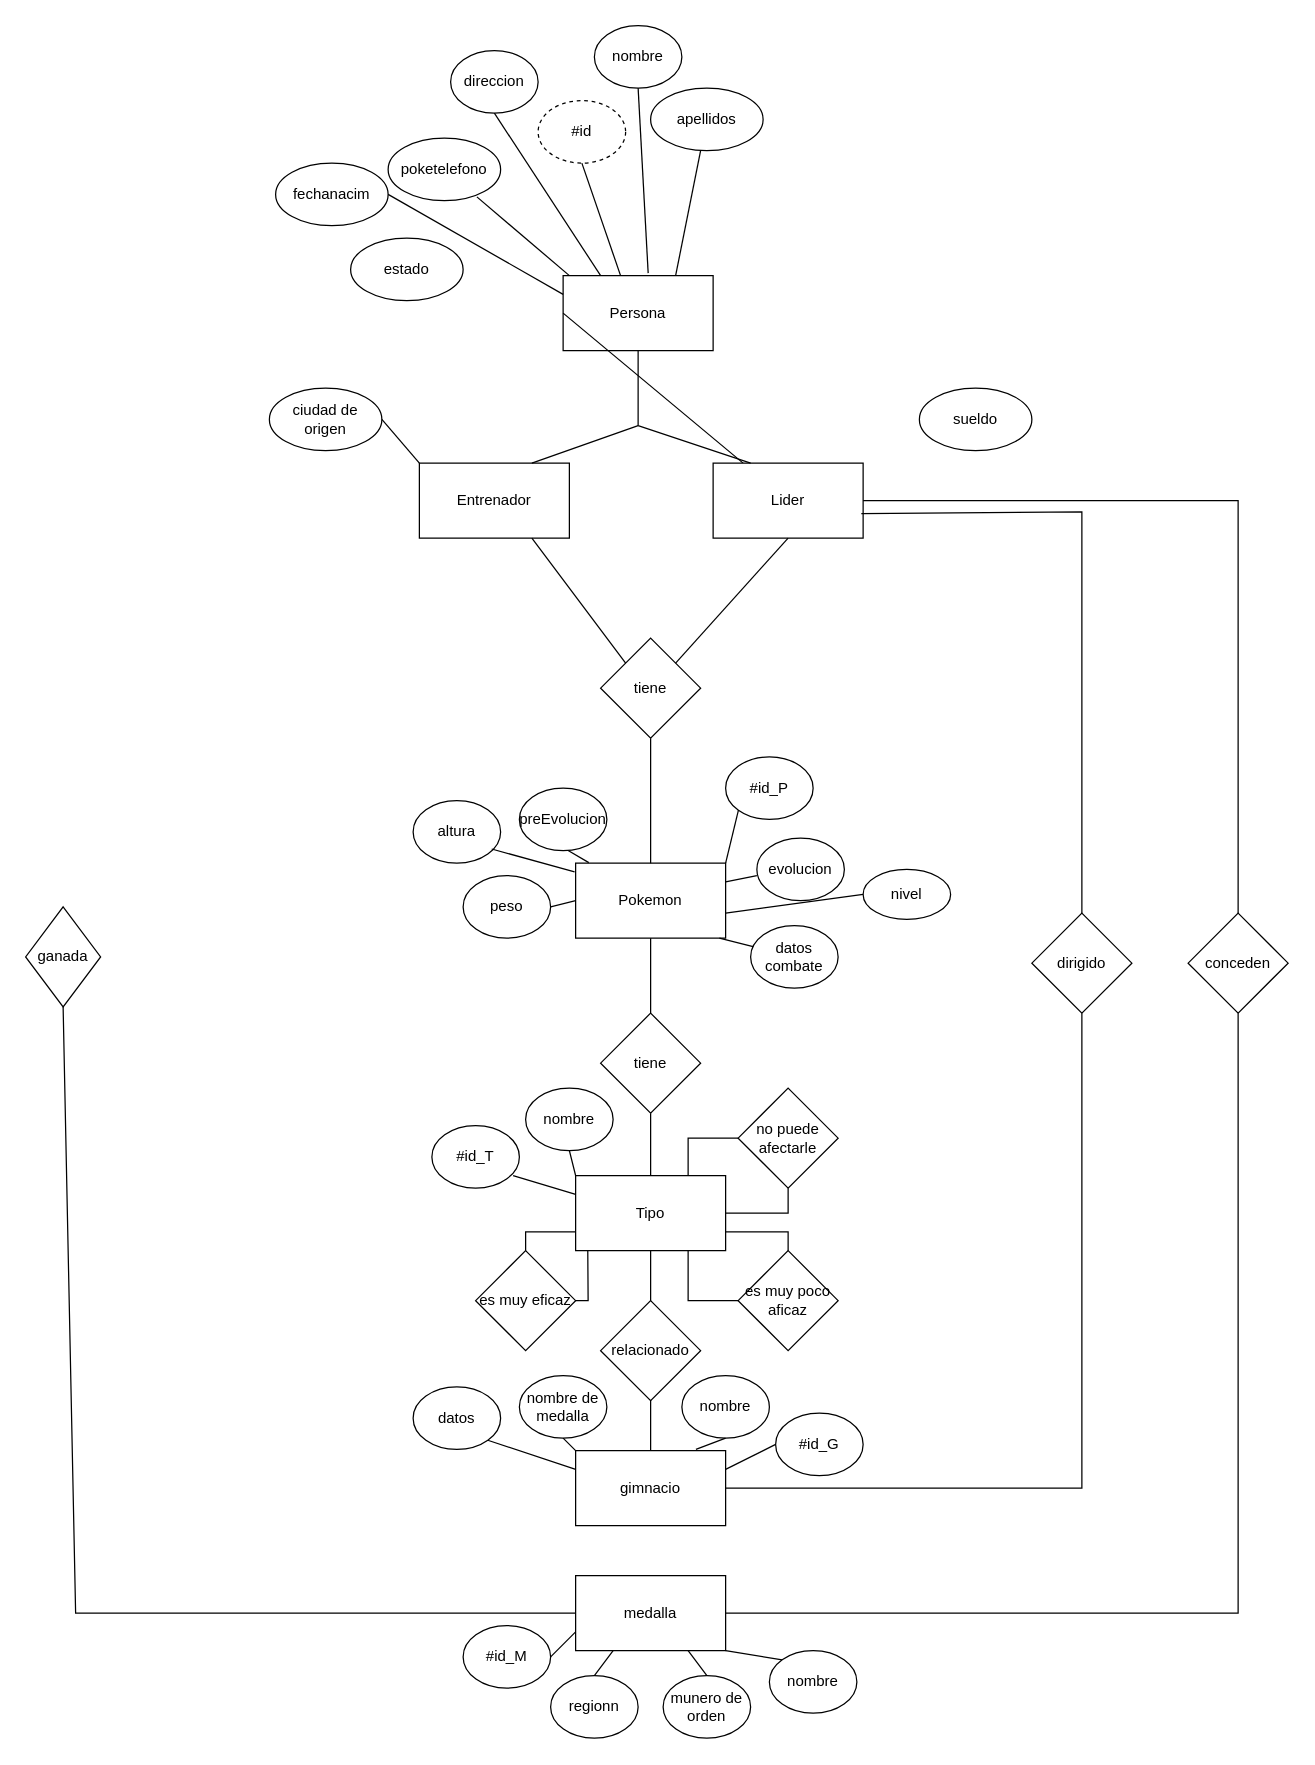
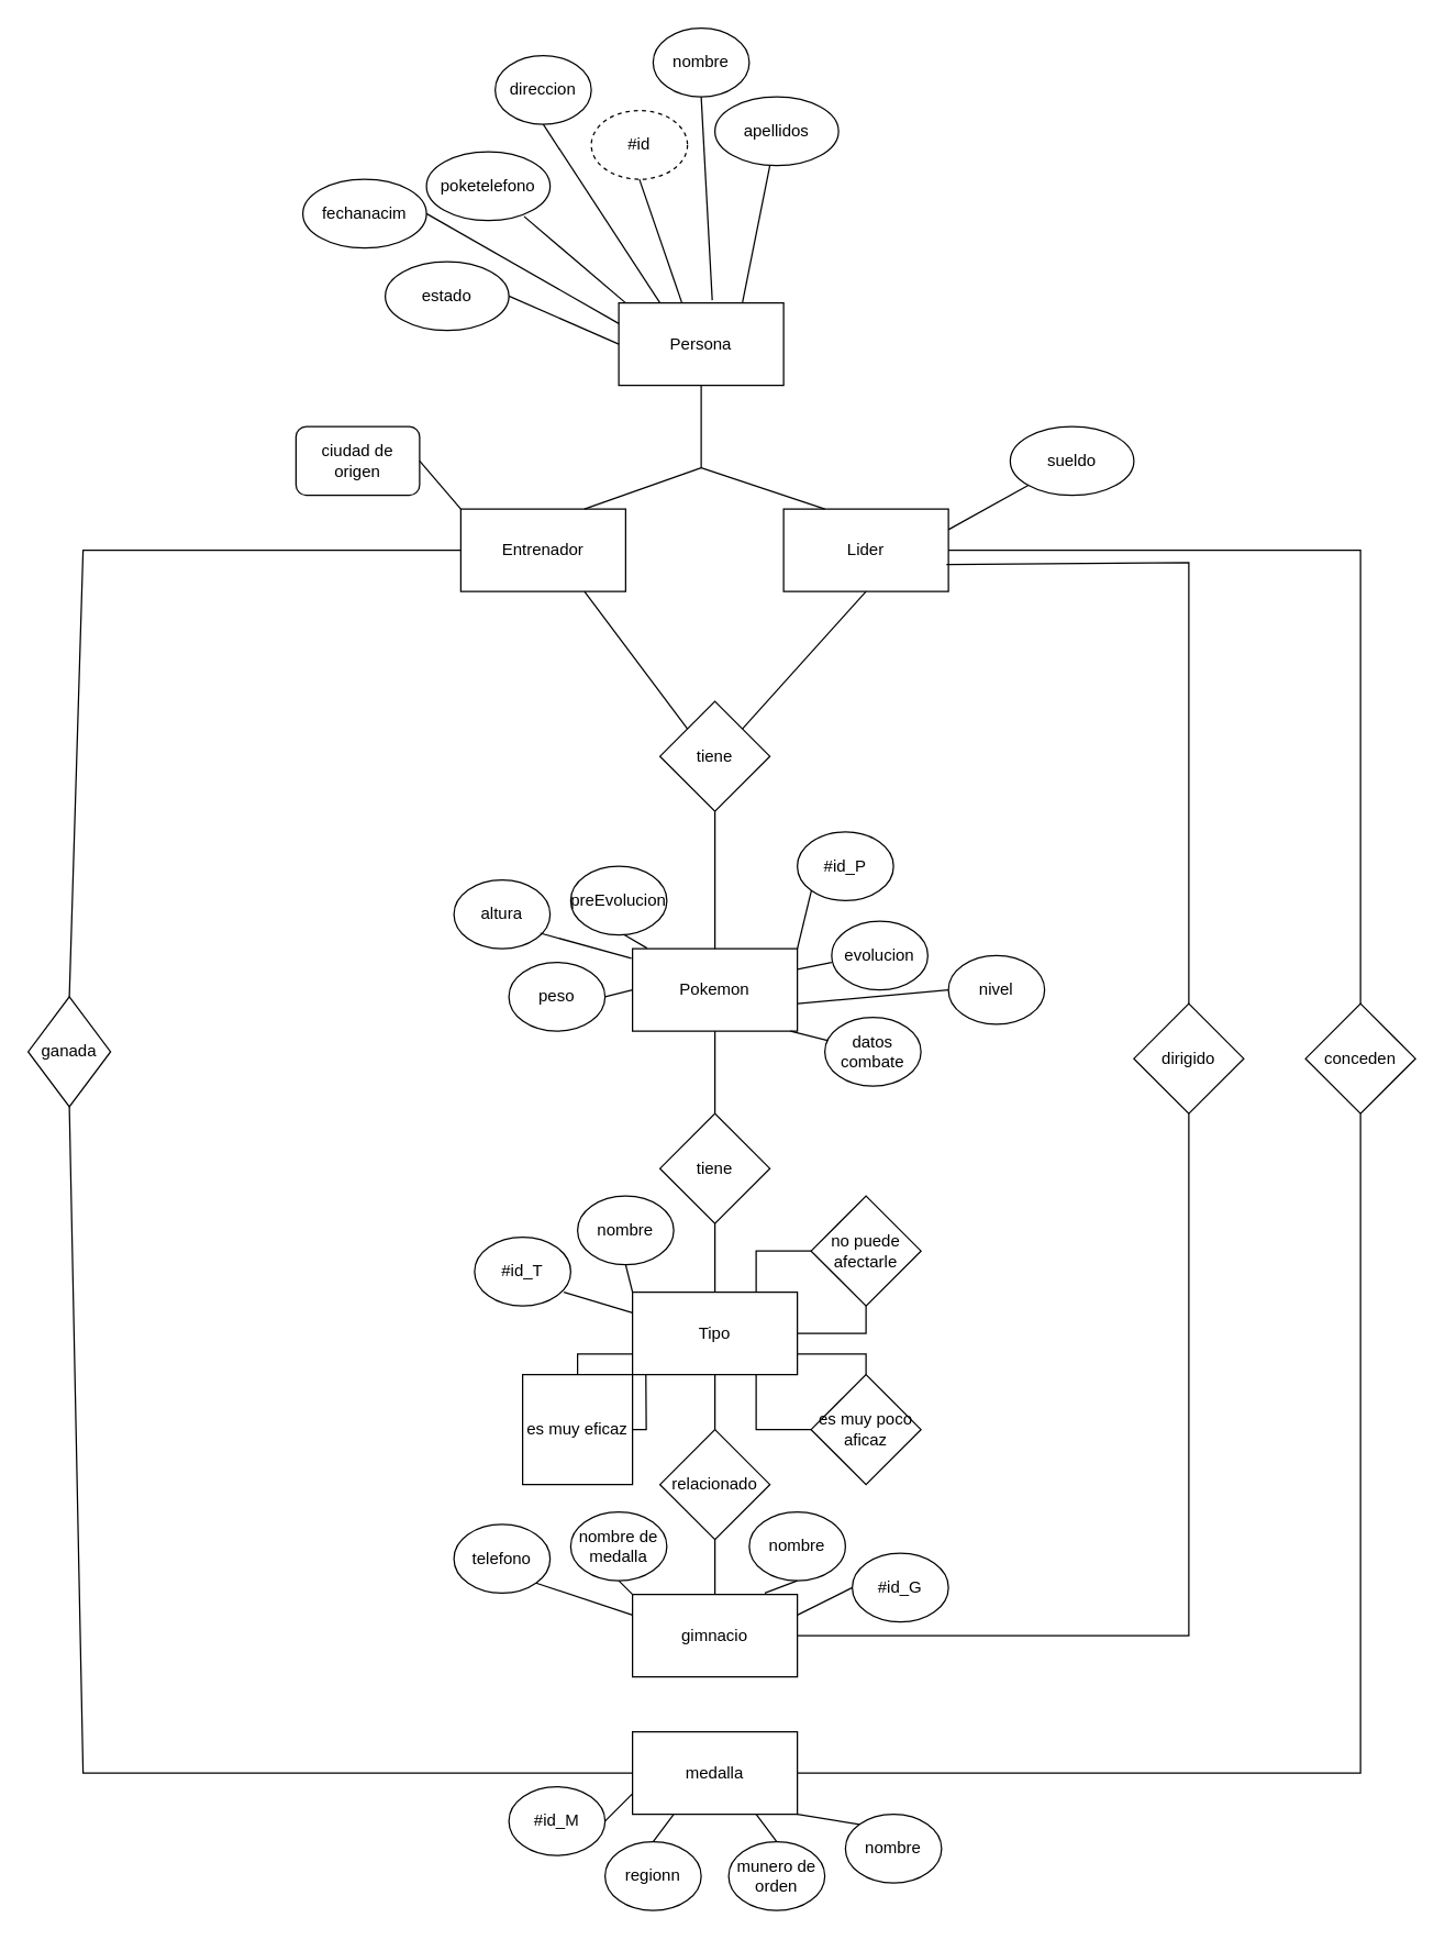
- <mxCell id="16" value="" style="endArrow=none;html=1;rounded=0;exitX=0;exitY=0.5;exitDx=0;exitDy=0;" edge="1" parent="1" source="2" target="49"><mxGeometry width="50" height="50" relative="1" as="geometry"><mxPoint x="450" y="290" as="sourcePoint" /><mxPoint x="380" y="260" as="targetPoint" /></mxGeometry></mxCell>
+ <mxCell id="16" value="" style="endArrow=none;html=1;rounded=0;exitX=0;exitY=0.5;exitDx=0;exitDy=0;entryX=1;entryY=0.5;entryDx=0;entryDy=0;" edge="1" parent="1" source="2" target="9"><mxGeometry width="50" height="50" relative="1" as="geometry"><mxPoint x="450" y="290" as="sourcePoint" /><mxPoint x="380" y="260" as="targetPoint" /></mxGeometry></mxCell>
- <mxCell id="17" value="ciudad de origen" style="ellipse;whiteSpace=wrap;html=1;" vertex="1" parent="1"><mxGeometry x="215" y="310" width="90" height="50" as="geometry" /></mxCell>
+ <mxCell id="17" value="ciudad de origen" style="whiteSpace=wrap;html=1;rounded=1;" vertex="1" parent="1"><mxGeometry x="215" y="310" width="90" height="50" as="geometry" /></mxCell>
+ <mxCell id="51" value="" style="endArrow=none;html=1;rounded=0;exitX=1;exitY=0.25;exitDx=0;exitDy=0;entryX=0;entryY=1;entryDx=0;entryDy=0;" edge="1" parent="1" source="49" target="18"><mxGeometry width="50" height="50" relative="1" as="geometry"><mxPoint x="470" y="420" as="sourcePoint" /><mxPoint x="520" y="370" as="targetPoint" /></mxGeometry></mxCell>
+ <mxCell id="76" value="" style="endArrow=none;html=1;rounded=0;exitX=0.5;exitY=0;exitDx=0;exitDy=0;entryX=0;entryY=0.5;entryDx=0;entryDy=0;" edge="1" parent="1" source="66" target="48"><mxGeometry width="50" height="50" relative="1" as="geometry"><mxPoint x="510" y="340" as="sourcePoint" /><mxPoint x="560" y="290" as="targetPoint" /><Array as="points"><mxPoint x="60" y="400" /></Array></mxGeometry></mxCell>
- <mxCell id="28" value="nivel" style="ellipse;whiteSpace=wrap;html=1;" vertex="1" parent="1"><mxGeometry x="690" y="695" width="70" height="40" as="geometry" /></mxCell>
+ <mxCell id="28" value="nivel" style="ellipse;whiteSpace=wrap;html=1;" vertex="1" parent="1"><mxGeometry x="690" y="695" width="70" height="50" as="geometry" /></mxCell>
- <mxCell id="33" value="es muy eficaz" style="rhombus;whiteSpace=wrap;html=1;" vertex="1" parent="1"><mxGeometry x="380" y="1000" width="80" height="80" as="geometry" /></mxCell>
+ <mxCell id="33" value="es muy eficaz" style="whiteSpace=wrap;html=1;rounded=0;" vertex="1" parent="1"><mxGeometry x="380" y="1000" width="80" height="80" as="geometry" /></mxCell>
- <mxCell id="70" value="datos" style="ellipse;whiteSpace=wrap;html=1;" vertex="1" parent="1"><mxGeometry x="330" y="1109" width="70" height="50" as="geometry" /></mxCell>
+ <mxCell id="70" value="telefono" style="ellipse;whiteSpace=wrap;html=1;" vertex="1" parent="1"><mxGeometry x="330" y="1109" width="70" height="50" as="geometry" /></mxCell>
